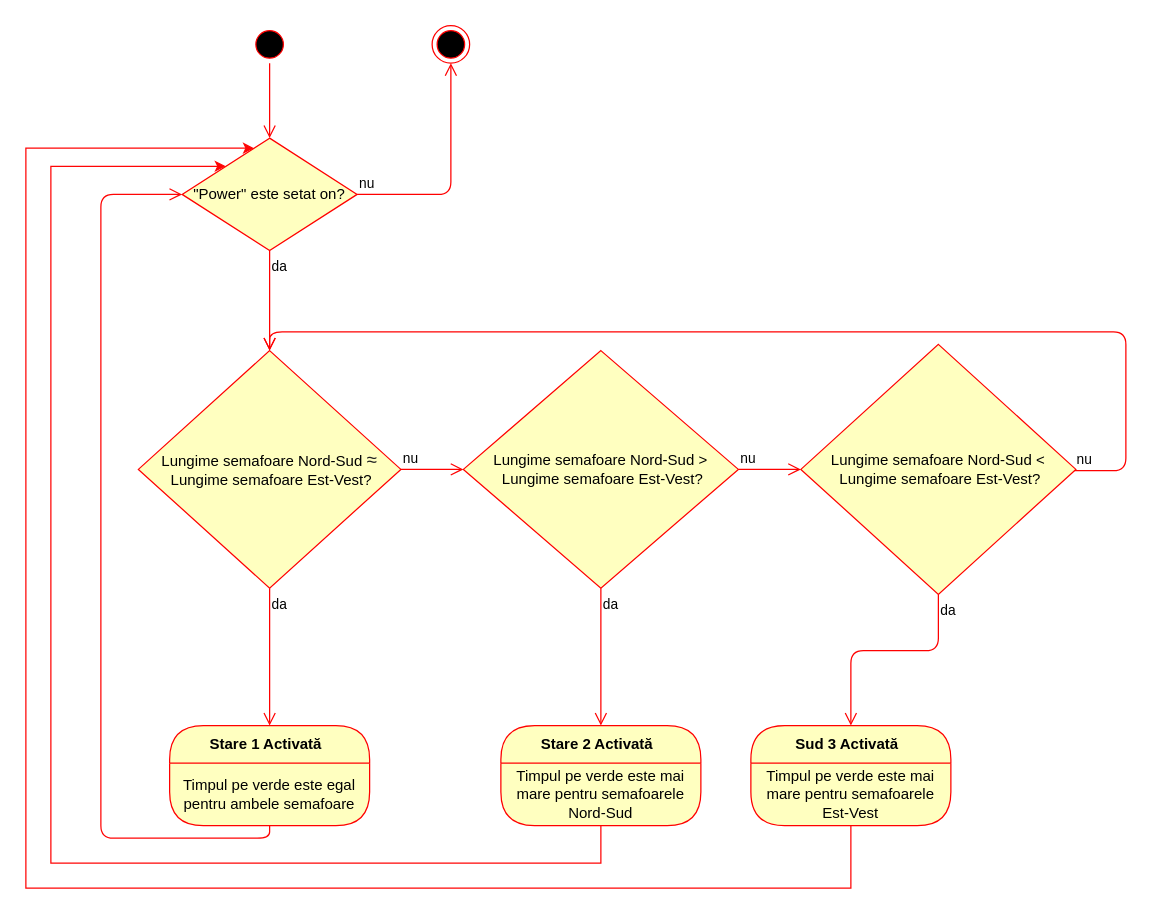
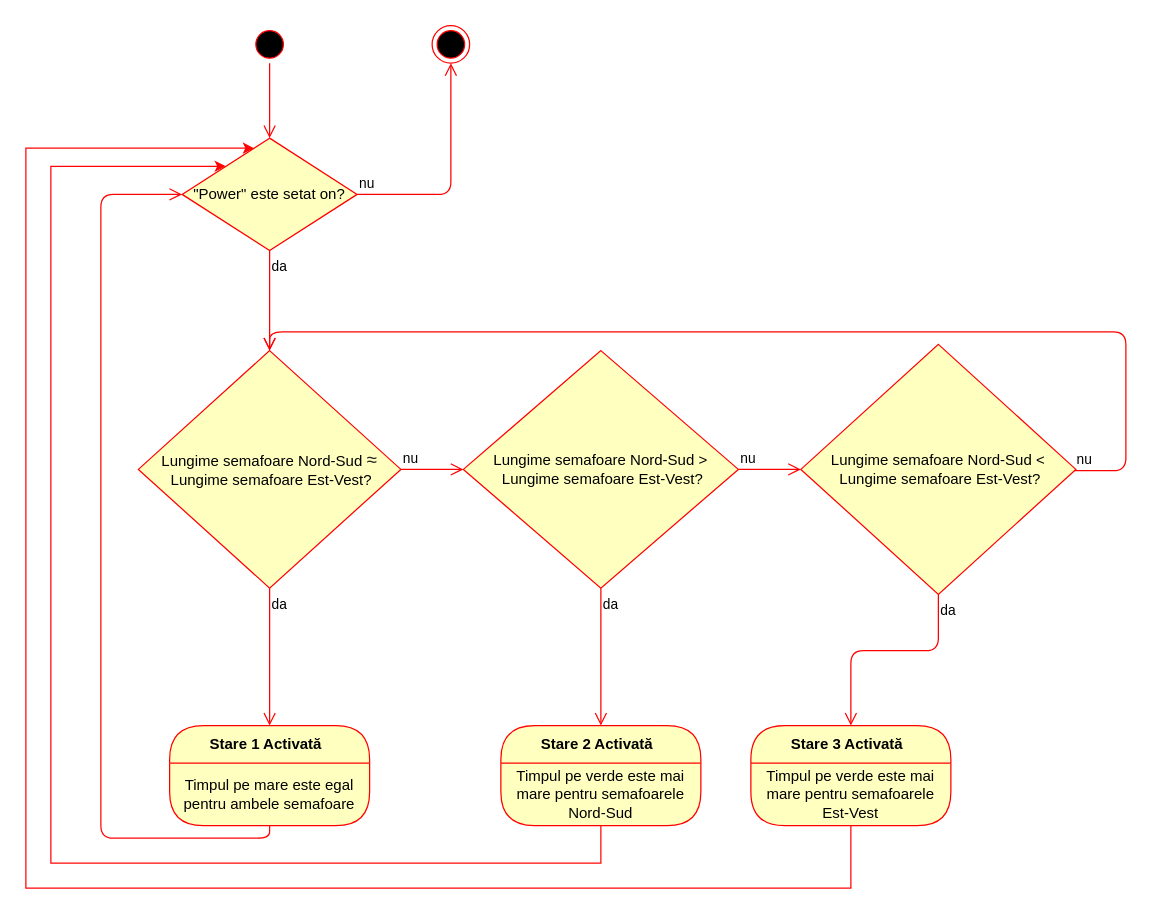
- <mxCell id="20" value="Sud 3 Activată&amp;nbsp;&amp;nbsp;" style="swimlane;html=1;fontStyle=1;align=center;verticalAlign=middle;childLayout=stackLayout;horizontal=1;startSize=30;horizontalStack=0;resizeParent=0;resizeLast=1;container=0;fontColor=#000000;collapsible=0;rounded=1;arcSize=30;strokeColor=#ff0000;fillColor=#ffffc0;swimlaneFillColor=#ffffc0;" vertex="1" parent="1"><mxGeometry x="600" y="580" width="160" height="80" as="geometry" /></mxCell>
+ <mxCell id="20" value="Stare 3 Activată&amp;nbsp;&amp;nbsp;" style="swimlane;html=1;fontStyle=1;align=center;verticalAlign=middle;childLayout=stackLayout;horizontal=1;startSize=30;horizontalStack=0;resizeParent=0;resizeLast=1;container=0;fontColor=#000000;collapsible=0;rounded=1;arcSize=30;strokeColor=#ff0000;fillColor=#ffffc0;swimlaneFillColor=#ffffc0;" vertex="1" parent="1"><mxGeometry x="600" y="580" width="160" height="80" as="geometry" /></mxCell>
- <mxCell id="15" value="Timpul pe verde este egal pentru ambele semafoare" style="text;html=1;strokeColor=none;fillColor=none;align=center;verticalAlign=middle;spacingLeft=4;spacingRight=4;whiteSpace=wrap;overflow=hidden;rotatable=0;fontColor=#000000;" vertex="1" parent="14"><mxGeometry y="30" width="160" height="50" as="geometry" /></mxCell>
+ <mxCell id="15" value="Timpul pe mare este egal pentru ambele semafoare" style="text;html=1;strokeColor=none;fillColor=none;align=center;verticalAlign=middle;spacingLeft=4;spacingRight=4;whiteSpace=wrap;overflow=hidden;rotatable=0;fontColor=#000000;" vertex="1" parent="14"><mxGeometry y="30" width="160" height="50" as="geometry" /></mxCell>
